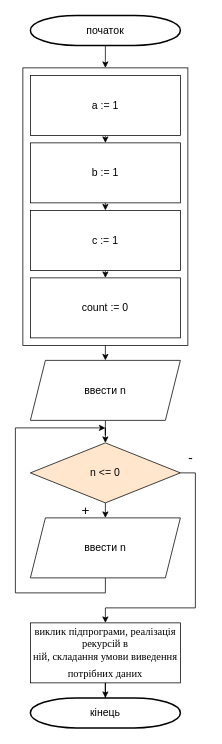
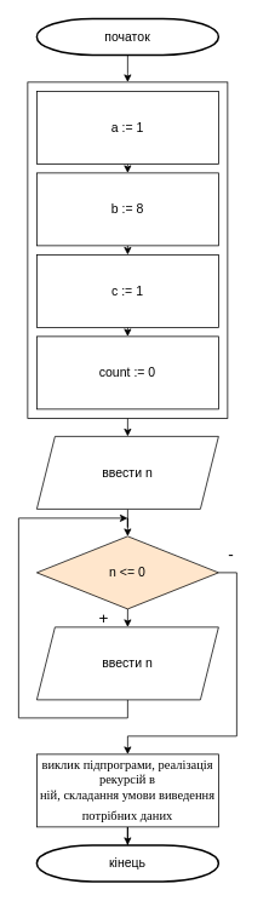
- <mxCell id="12" value="&lt;font style=&quot;font-size: 14px&quot;&gt;b := 1&lt;/font&gt;" style="rounded=0;whiteSpace=wrap;html=1;" parent="1" vertex="1"><mxGeometry x="40" y="190" width="200" height="80" as="geometry" /></mxCell>
+ <mxCell id="12" value="&lt;font style=&quot;font-size: 14px&quot;&gt;b := 8&lt;/font&gt;" style="rounded=0;whiteSpace=wrap;html=1;" parent="1" vertex="1"><mxGeometry x="40" y="190" width="200" height="80" as="geometry" /></mxCell>
